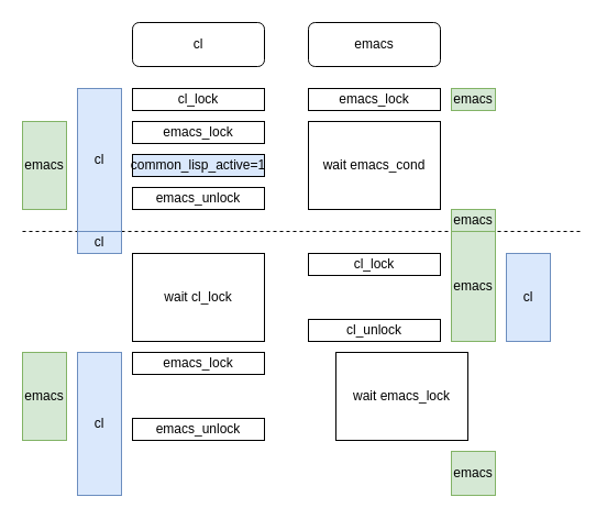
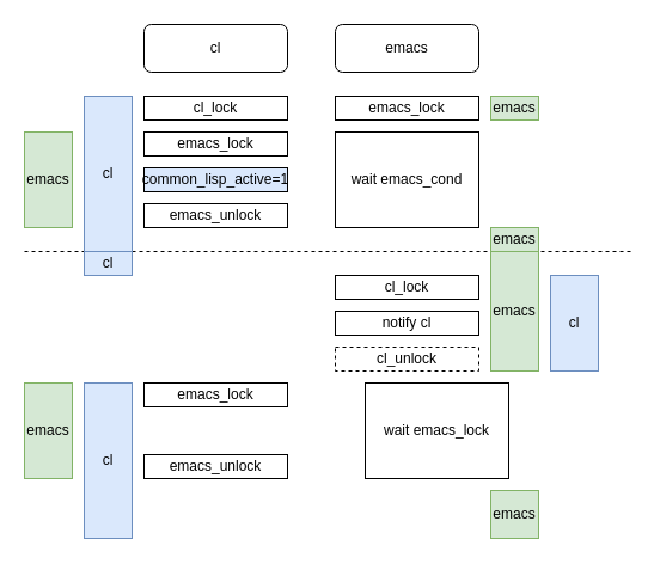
- <mxCell id="7" value="wait cl_lock" style="rounded=0;whiteSpace=wrap;html=1;" parent="1" vertex="1"><mxGeometry x="120" y="230" width="120" height="80" as="geometry" /></mxCell>
+ <mxCell id="5" value="notify cl" style="rounded=0;whiteSpace=wrap;html=1;" parent="1" vertex="1"><mxGeometry x="280" y="260" width="120" height="20" as="geometry" /></mxCell>
- <mxCell id="8" value="cl_unlock" style="rounded=0;whiteSpace=wrap;html=1;" parent="1" vertex="1"><mxGeometry x="280" y="290" width="120" height="20" as="geometry" /></mxCell>
+ <mxCell id="8" value="cl_unlock" style="rounded=0;whiteSpace=wrap;html=1;dashed=1;" parent="1" vertex="1"><mxGeometry x="280" y="290" width="120" height="20" as="geometry" /></mxCell>
